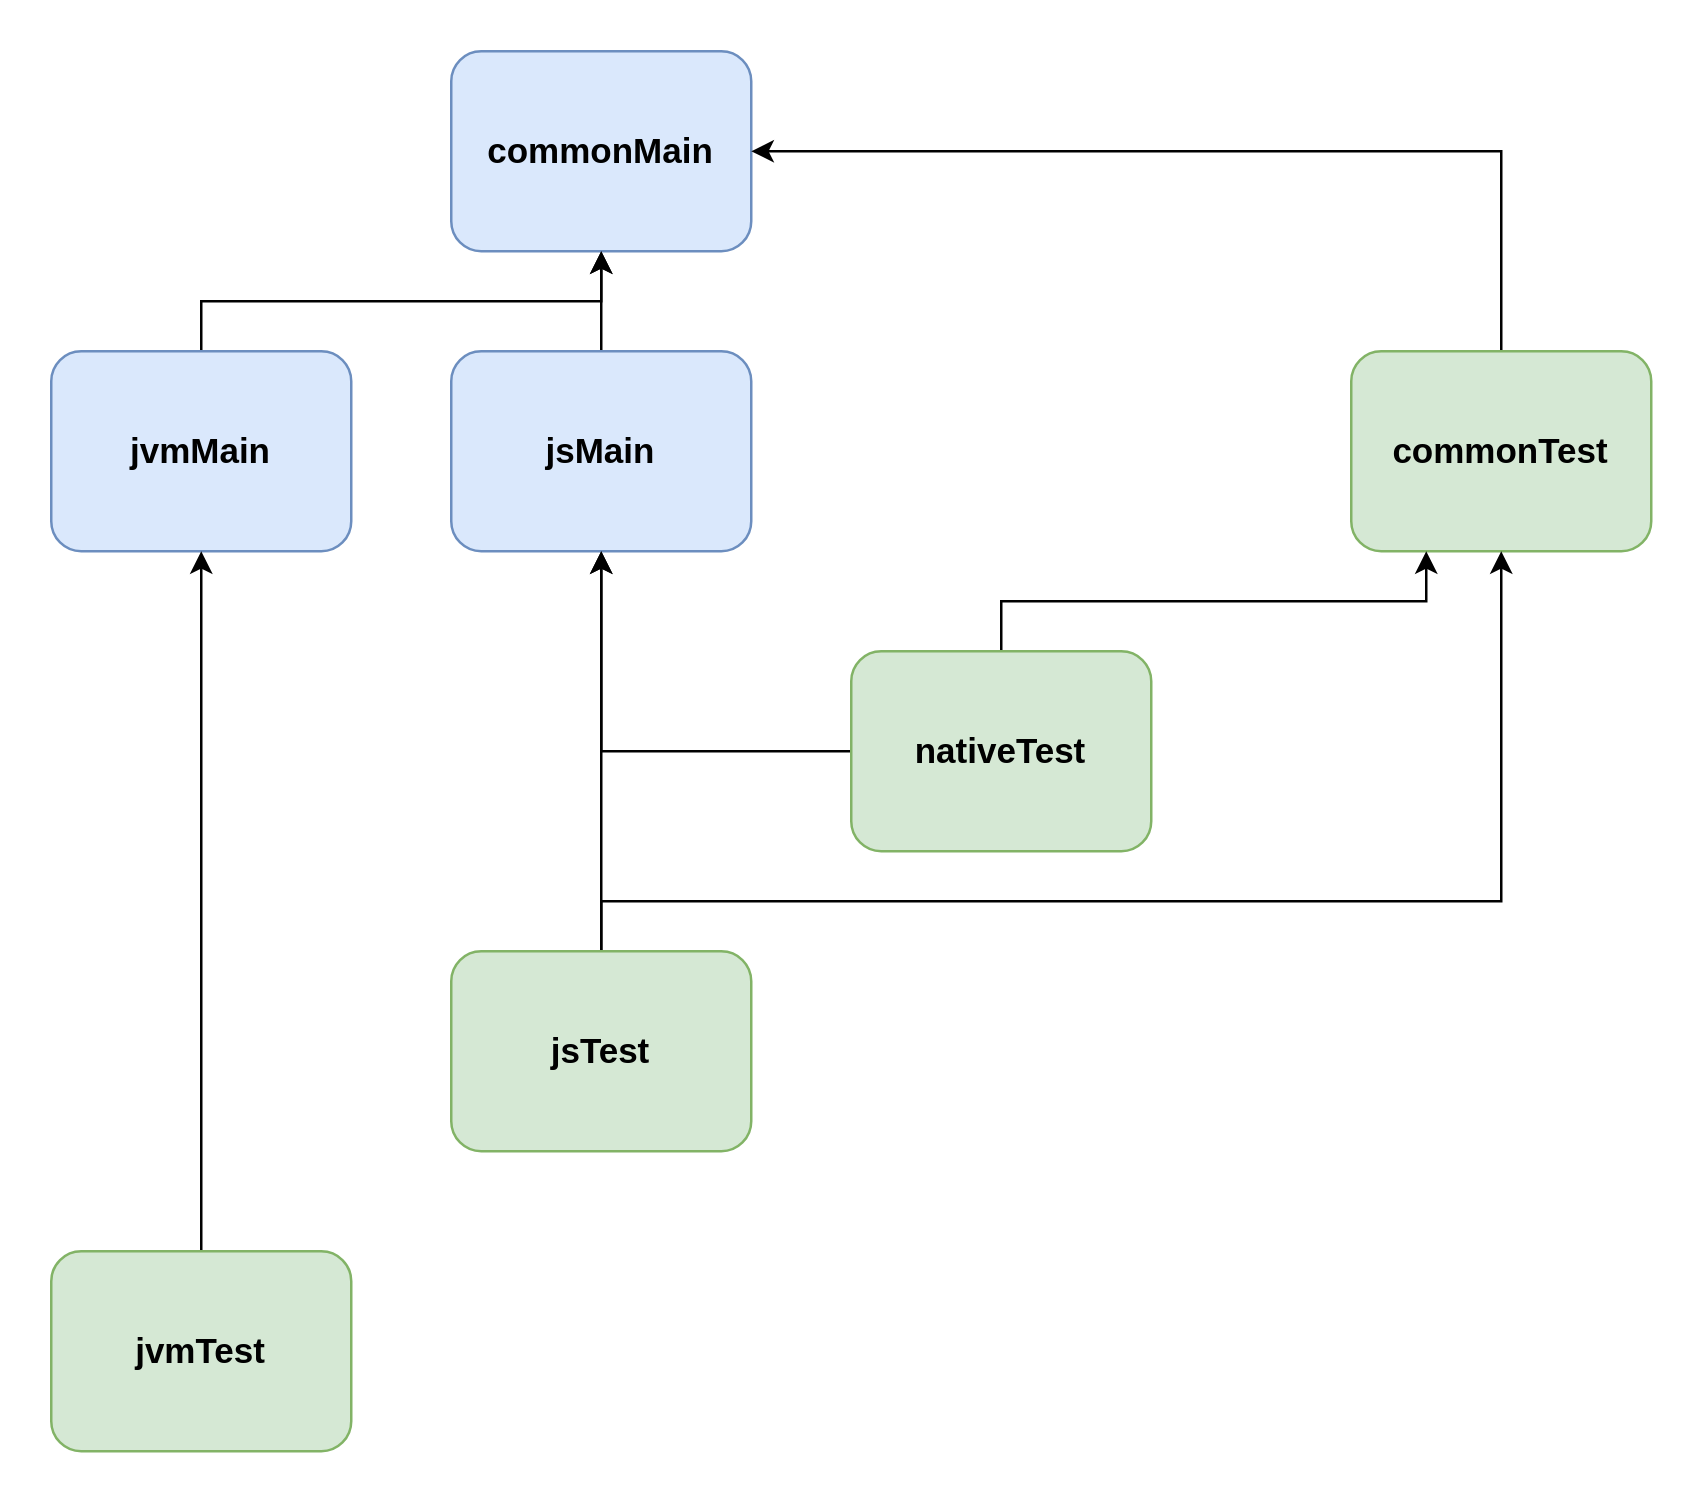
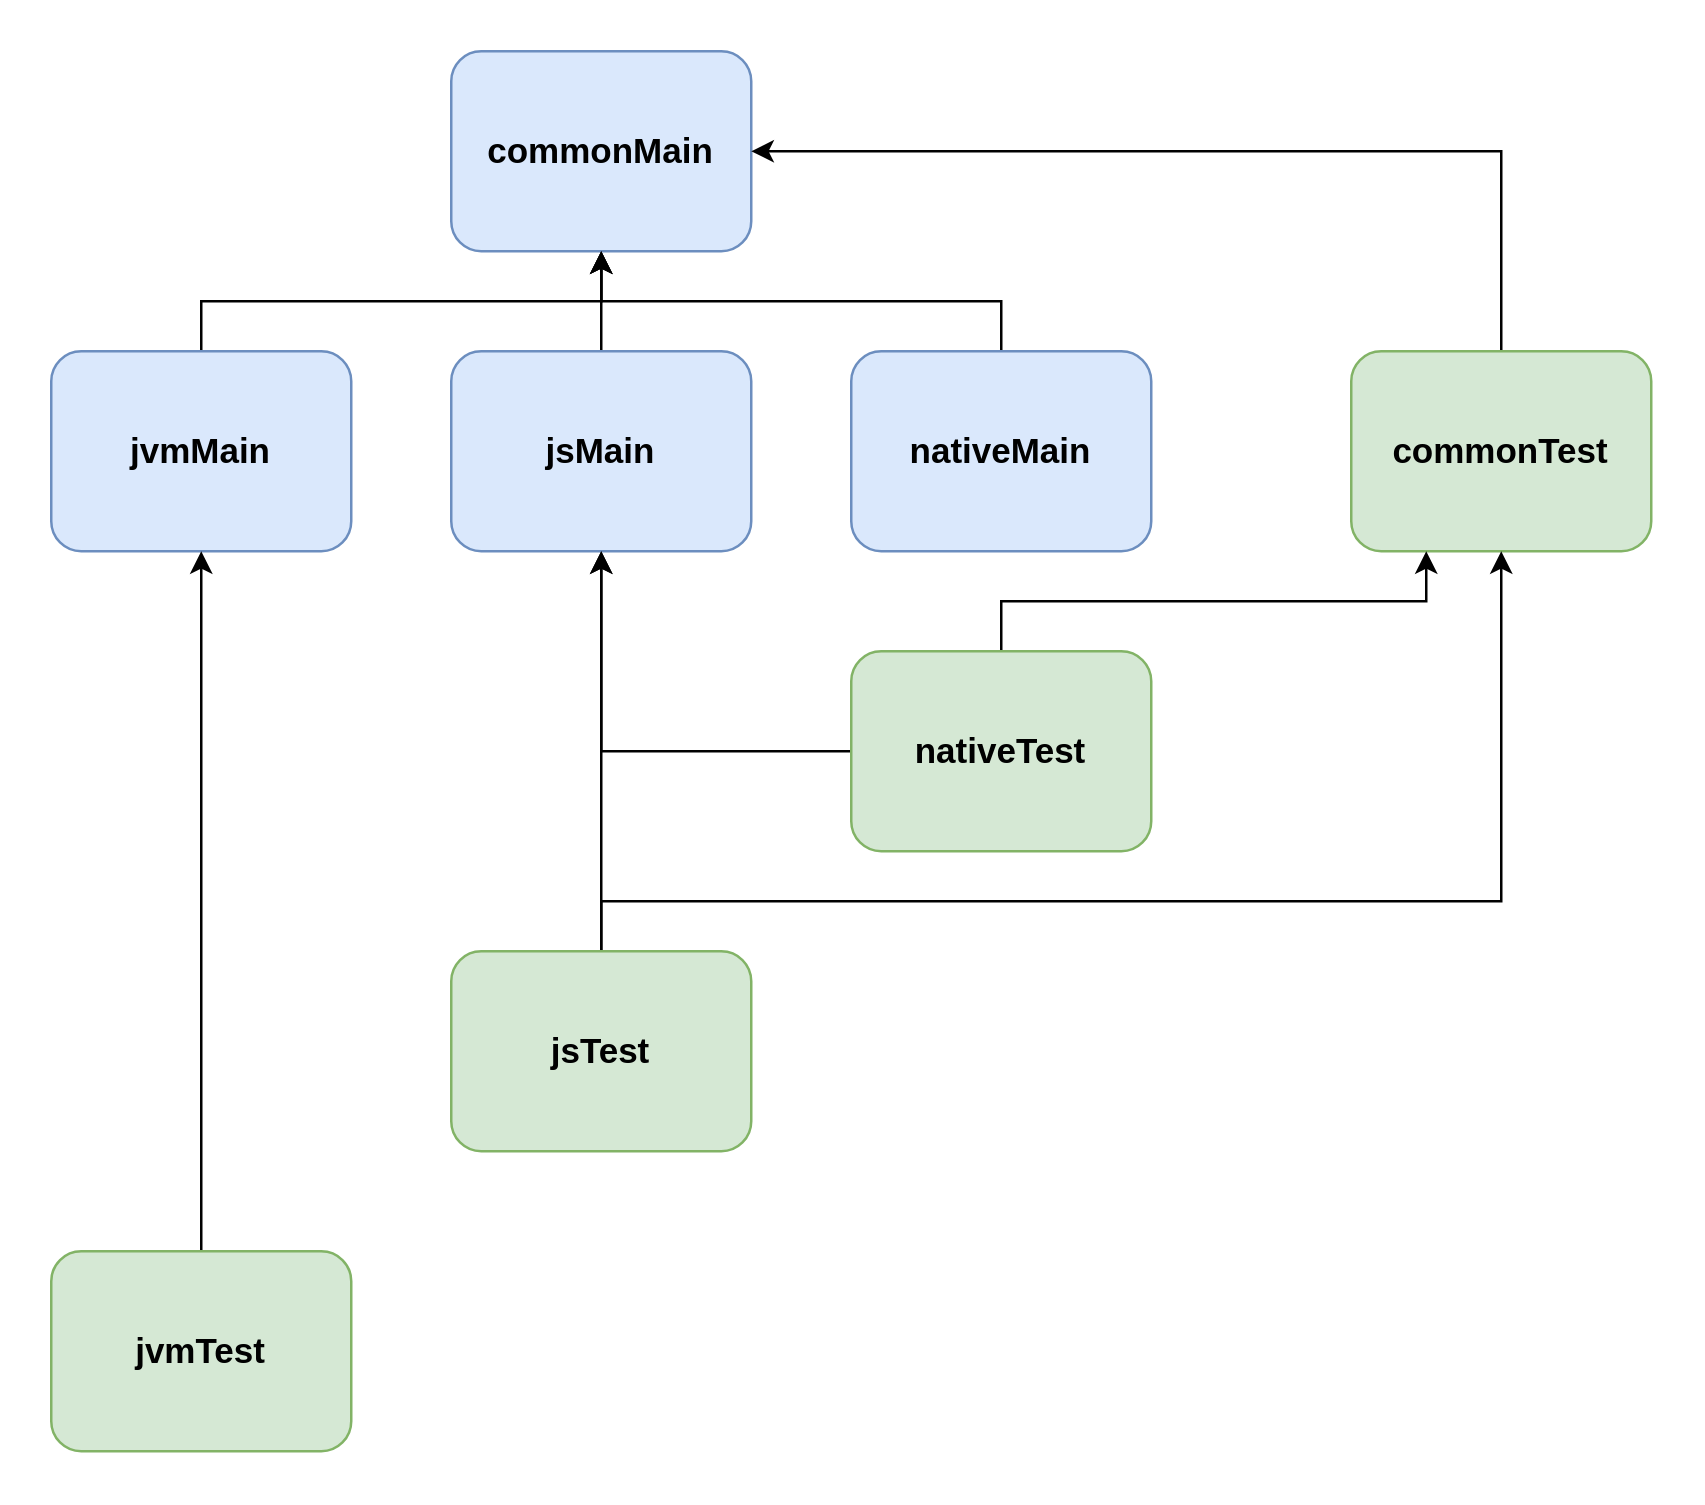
+ <mxCell id="9" style="edgeStyle=orthogonalEdgeStyle;rounded=0;orthogonalLoop=1;jettySize=auto;html=1;entryX=0.5;entryY=1;entryDx=0;entryDy=0;" edge="1" parent="1" source="10" target="2"><mxGeometry relative="1" as="geometry"><Array as="points"><mxPoint x="400" y="120" /><mxPoint x="240" y="120" /></Array></mxGeometry></mxCell>
+ <mxCell id="10" value="&lt;b&gt;&lt;font style=&quot;font-size: 14px;&quot;&gt;nativeMain&lt;/font&gt;&lt;/b&gt;" style="rounded=1;whiteSpace=wrap;html=1;fillColor=#dae8fc;strokeColor=#6c8ebf;" vertex="1" parent="1"><mxGeometry x="340" y="140" width="120" height="80" as="geometry" /></mxCell>
